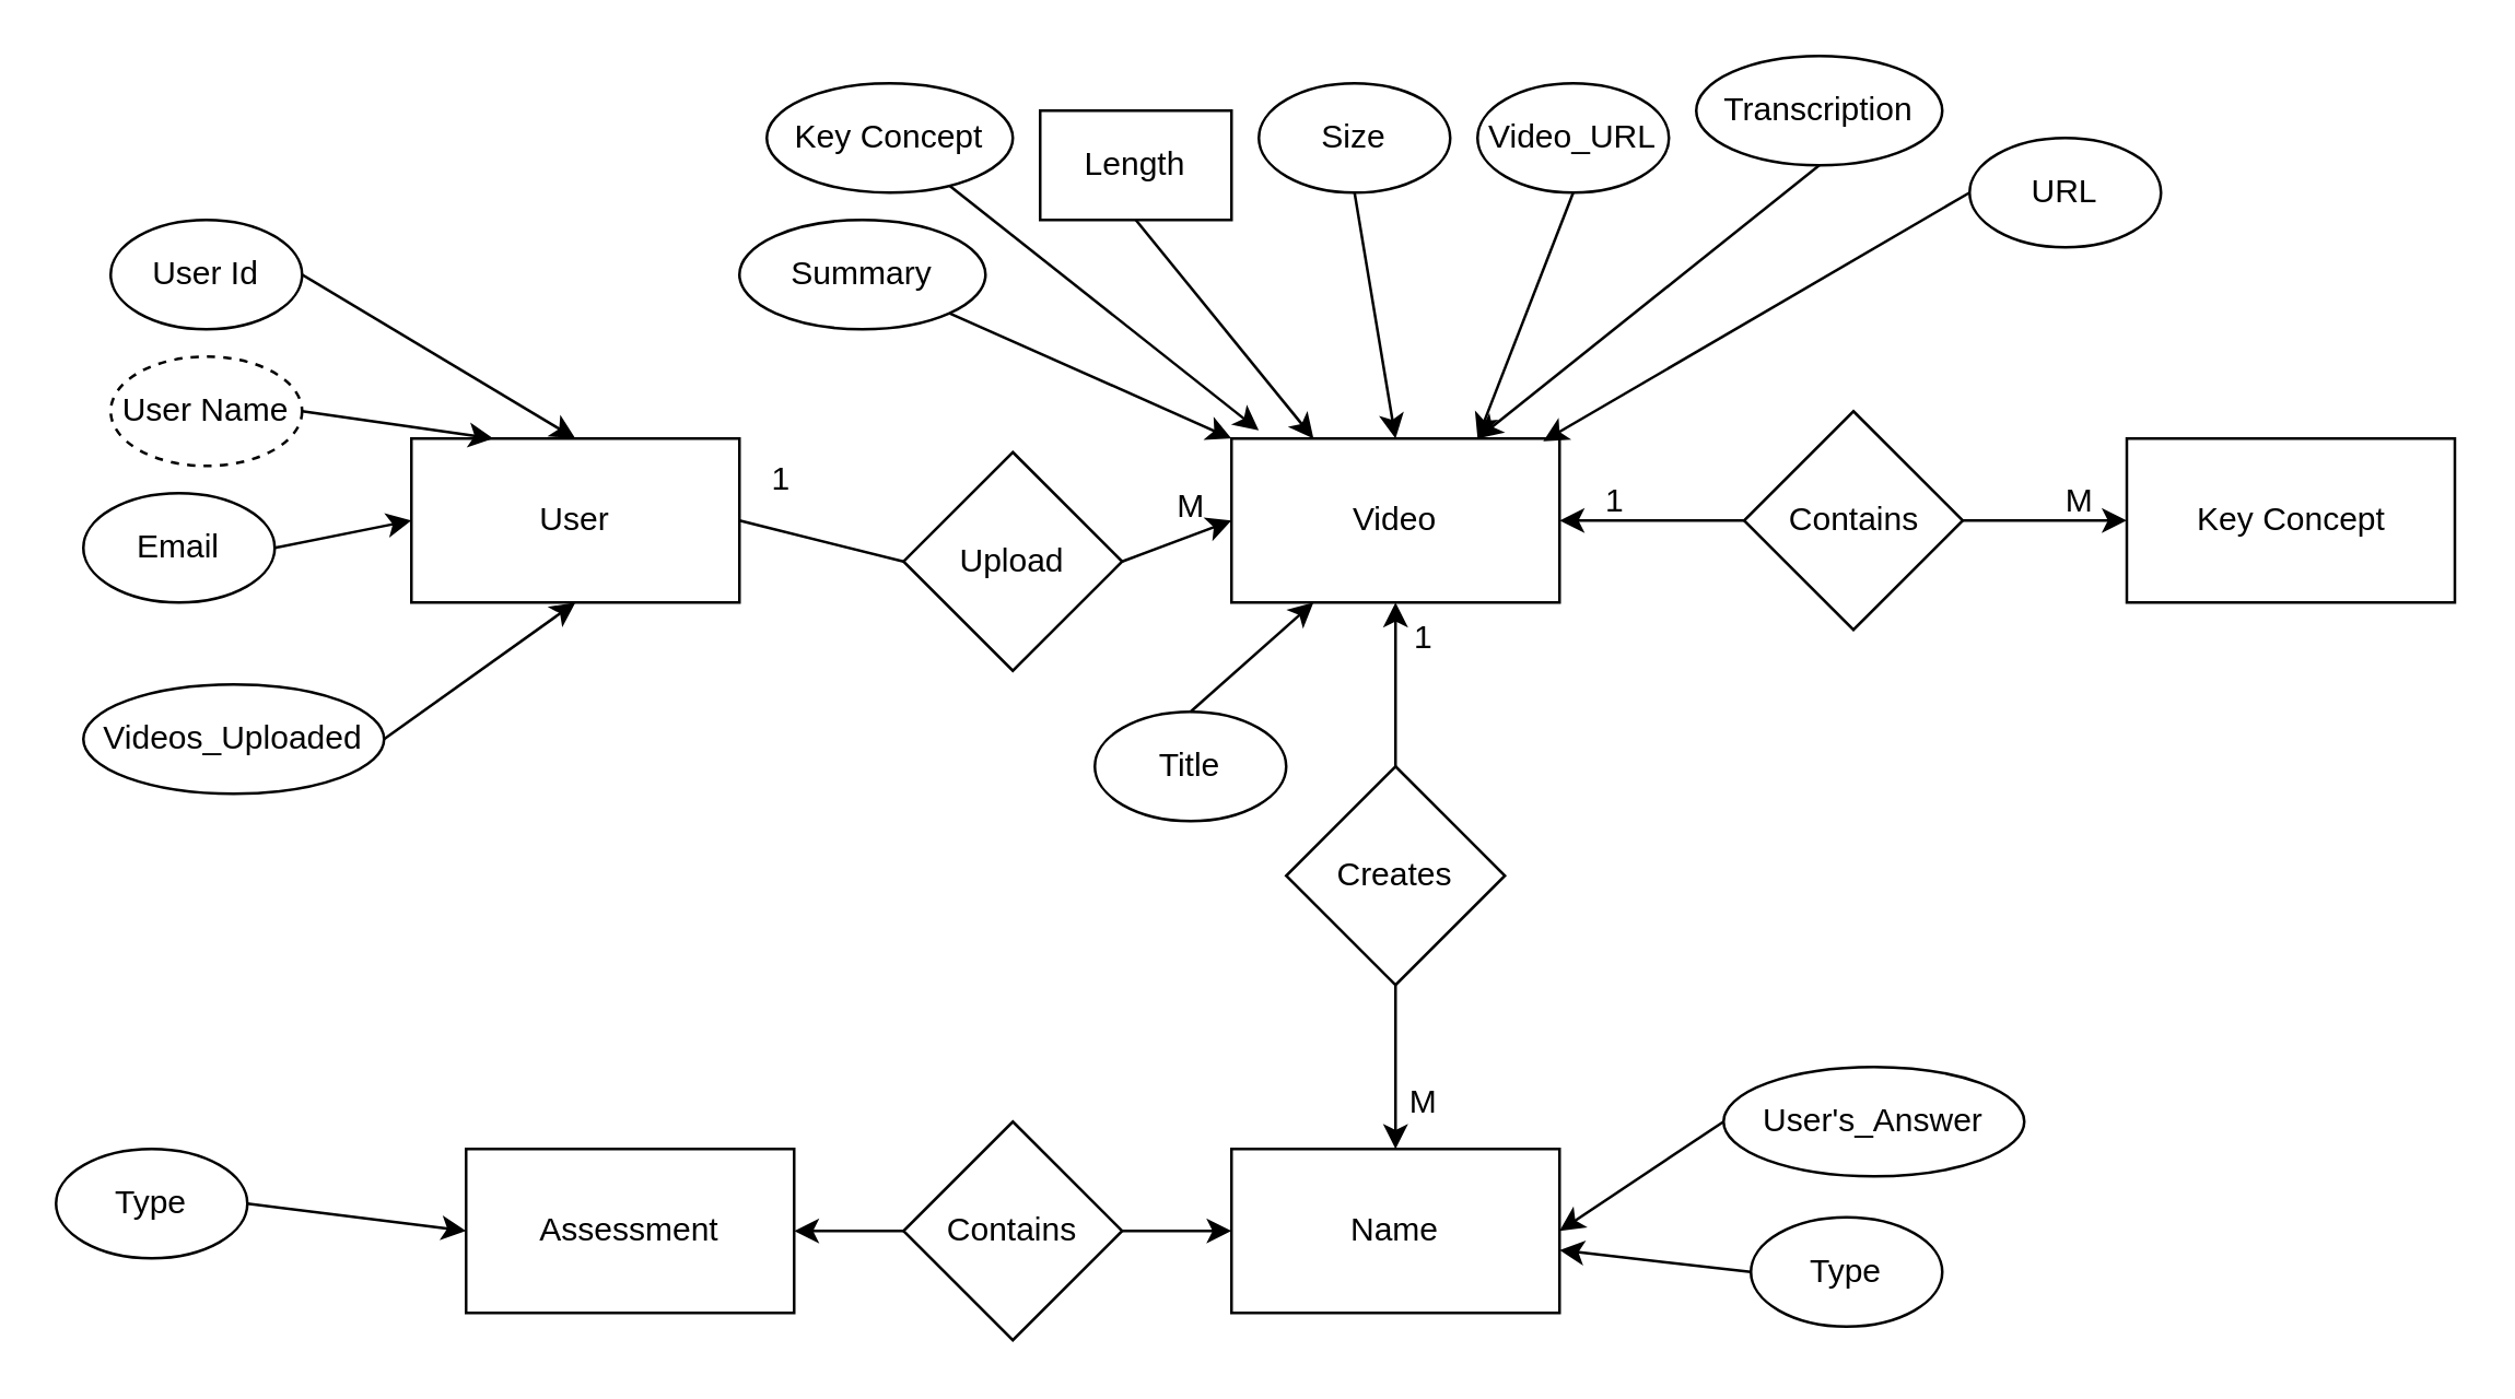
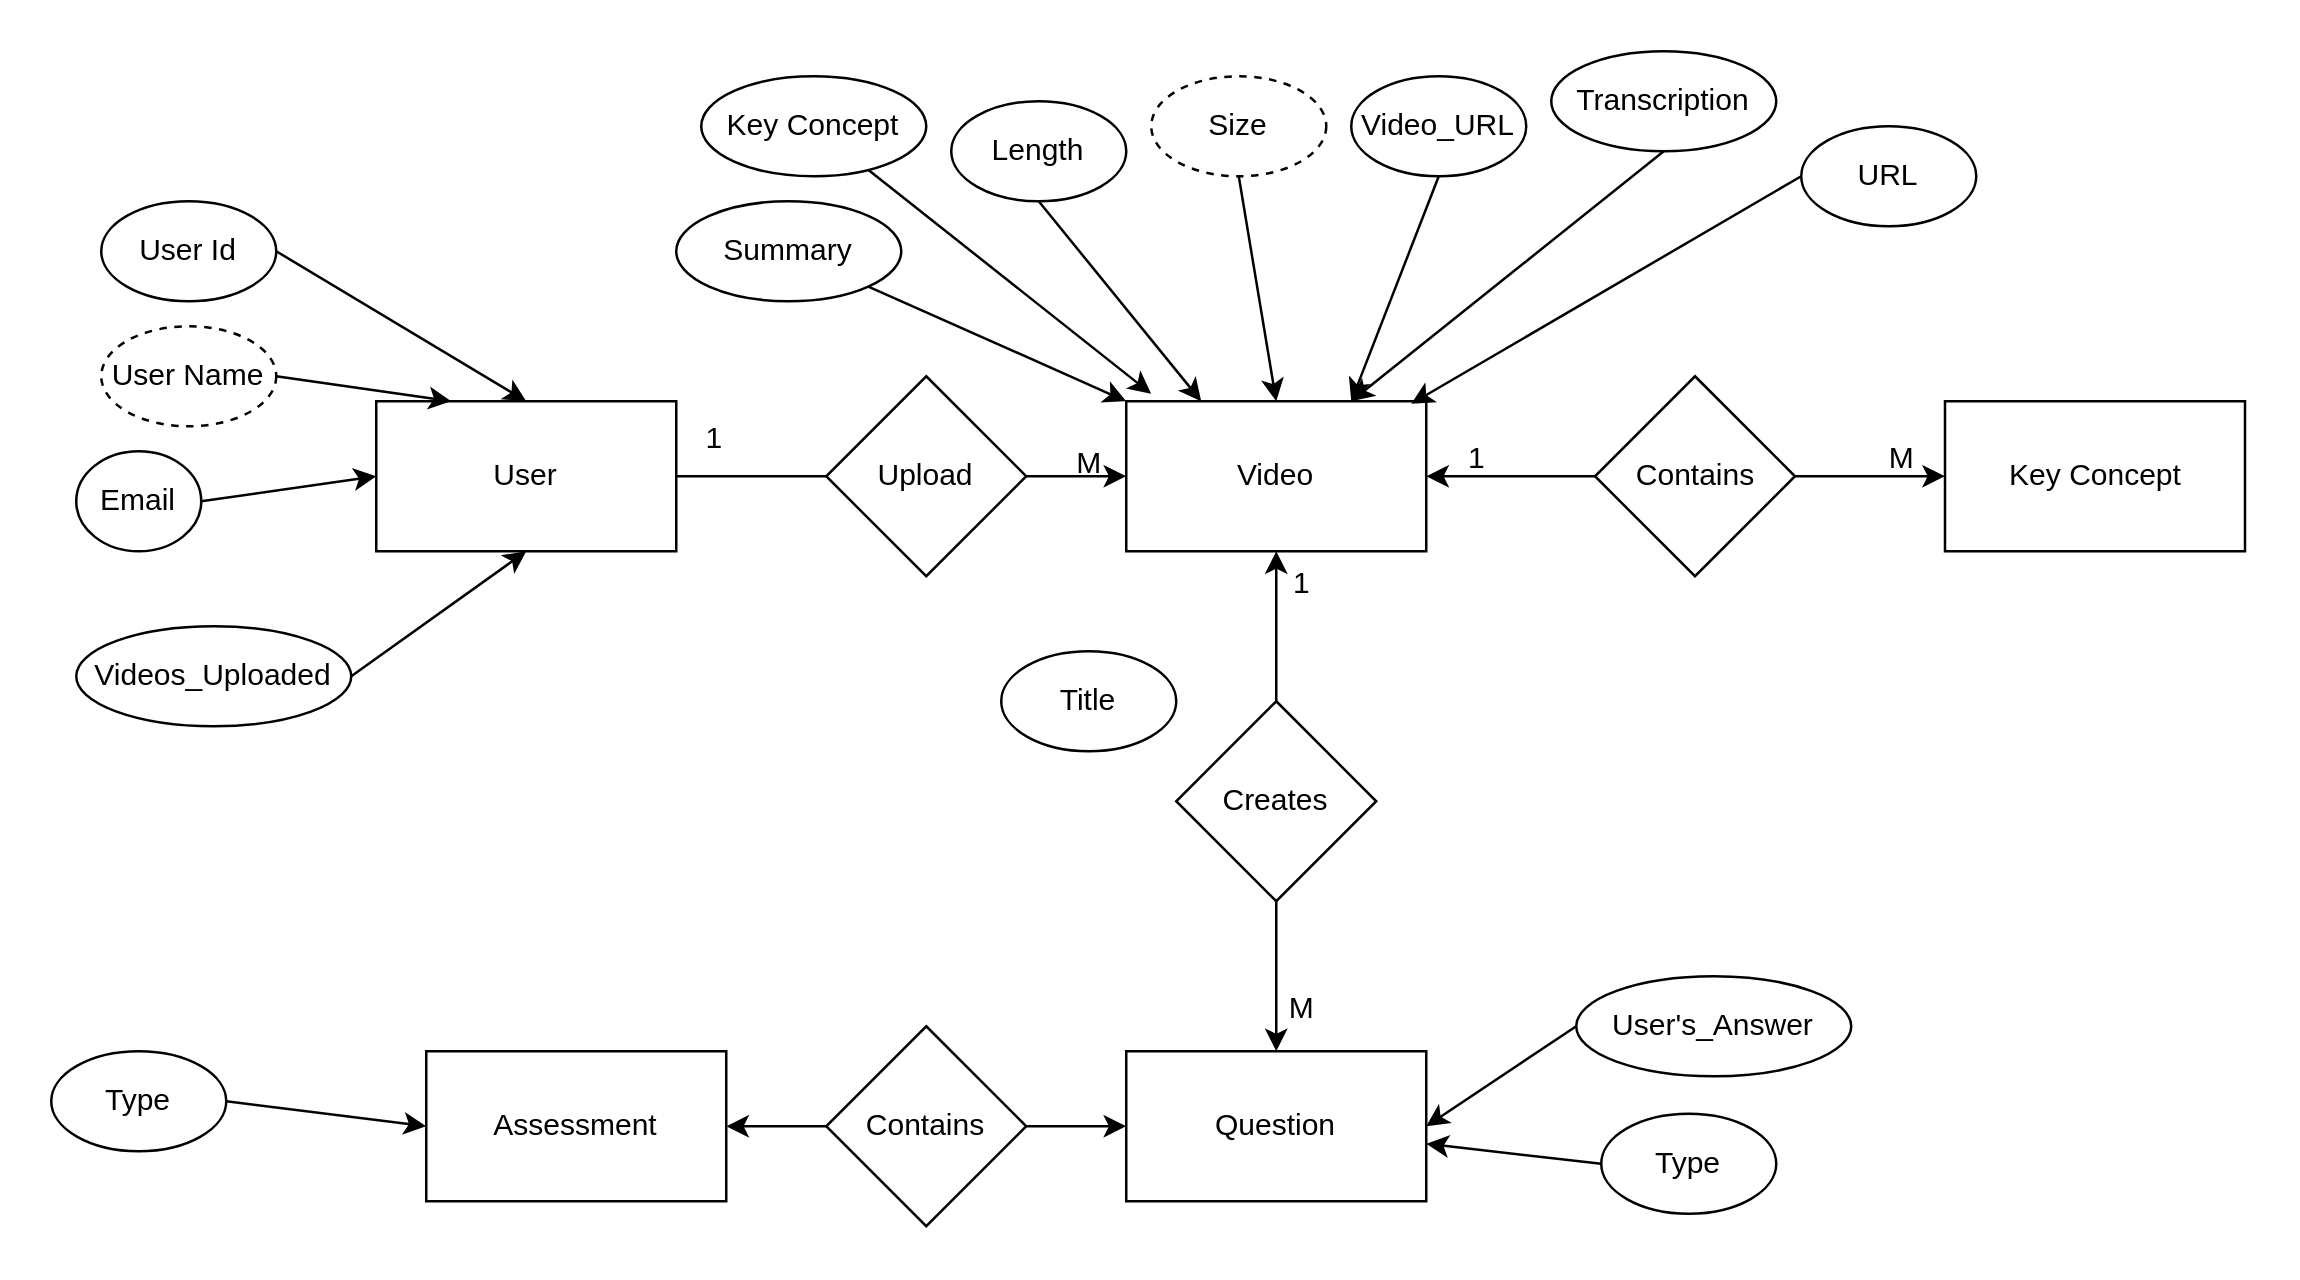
- <mxCell id="17" value="Size" style="ellipse;whiteSpace=wrap;html=1;" vertex="1" parent="1"><mxGeometry x="460" y="30" width="70" height="40" as="geometry" /></mxCell>
+ <mxCell id="17" value="Size" style="ellipse;whiteSpace=wrap;html=1;dashed=1;" vertex="1" parent="1"><mxGeometry x="460" y="30" width="70" height="40" as="geometry" /></mxCell>
- <mxCell id="14" value="Length" style="whiteSpace=wrap;html=1;rounded=0;" vertex="1" parent="1"><mxGeometry x="380" y="40" width="70" height="40" as="geometry" /></mxCell>
+ <mxCell id="14" value="Length" style="ellipse;whiteSpace=wrap;html=1;" vertex="1" parent="1"><mxGeometry x="380" y="40" width="70" height="40" as="geometry" /></mxCell>
- <mxCell id="6" value="Email" style="ellipse;whiteSpace=wrap;html=1;" vertex="1" parent="1"><mxGeometry x="30" y="180" width="70" height="40" as="geometry" /></mxCell>
+ <mxCell id="6" value="Email" style="ellipse;whiteSpace=wrap;html=1;" vertex="1" parent="1"><mxGeometry x="30" y="180" width="50" height="40" as="geometry" /></mxCell>
- <mxCell id="11" value="Upload" style="rhombus;whiteSpace=wrap;html=1;" vertex="1" parent="1"><mxGeometry x="330" y="165" width="80" height="80" as="geometry" /></mxCell>
+ <mxCell id="11" value="Upload" style="rhombus;whiteSpace=wrap;html=1;" vertex="1" parent="1"><mxGeometry x="330" y="150" width="80" height="80" as="geometry" /></mxCell>
- <mxCell id="21" value="" style="endArrow=classic;html=1;rounded=0;exitX=0.5;exitY=0;exitDx=0;exitDy=0;entryX=0.25;entryY=1;entryDx=0;entryDy=0;" edge="1" parent="1" source="15" target="12"><mxGeometry width="50" height="50" relative="1" as="geometry"><mxPoint x="420" y="240" as="sourcePoint" /><mxPoint x="470" y="190" as="targetPoint" /></mxGeometry></mxCell>
- <mxCell id="29" value="Name" style="rounded=0;whiteSpace=wrap;html=1;" vertex="1" parent="1"><mxGeometry x="450" y="420" width="120" height="60" as="geometry" /></mxCell>
+ <mxCell id="29" value="Question" style="rounded=0;whiteSpace=wrap;html=1;" vertex="1" parent="1"><mxGeometry x="450" y="420" width="120" height="60" as="geometry" /></mxCell>
